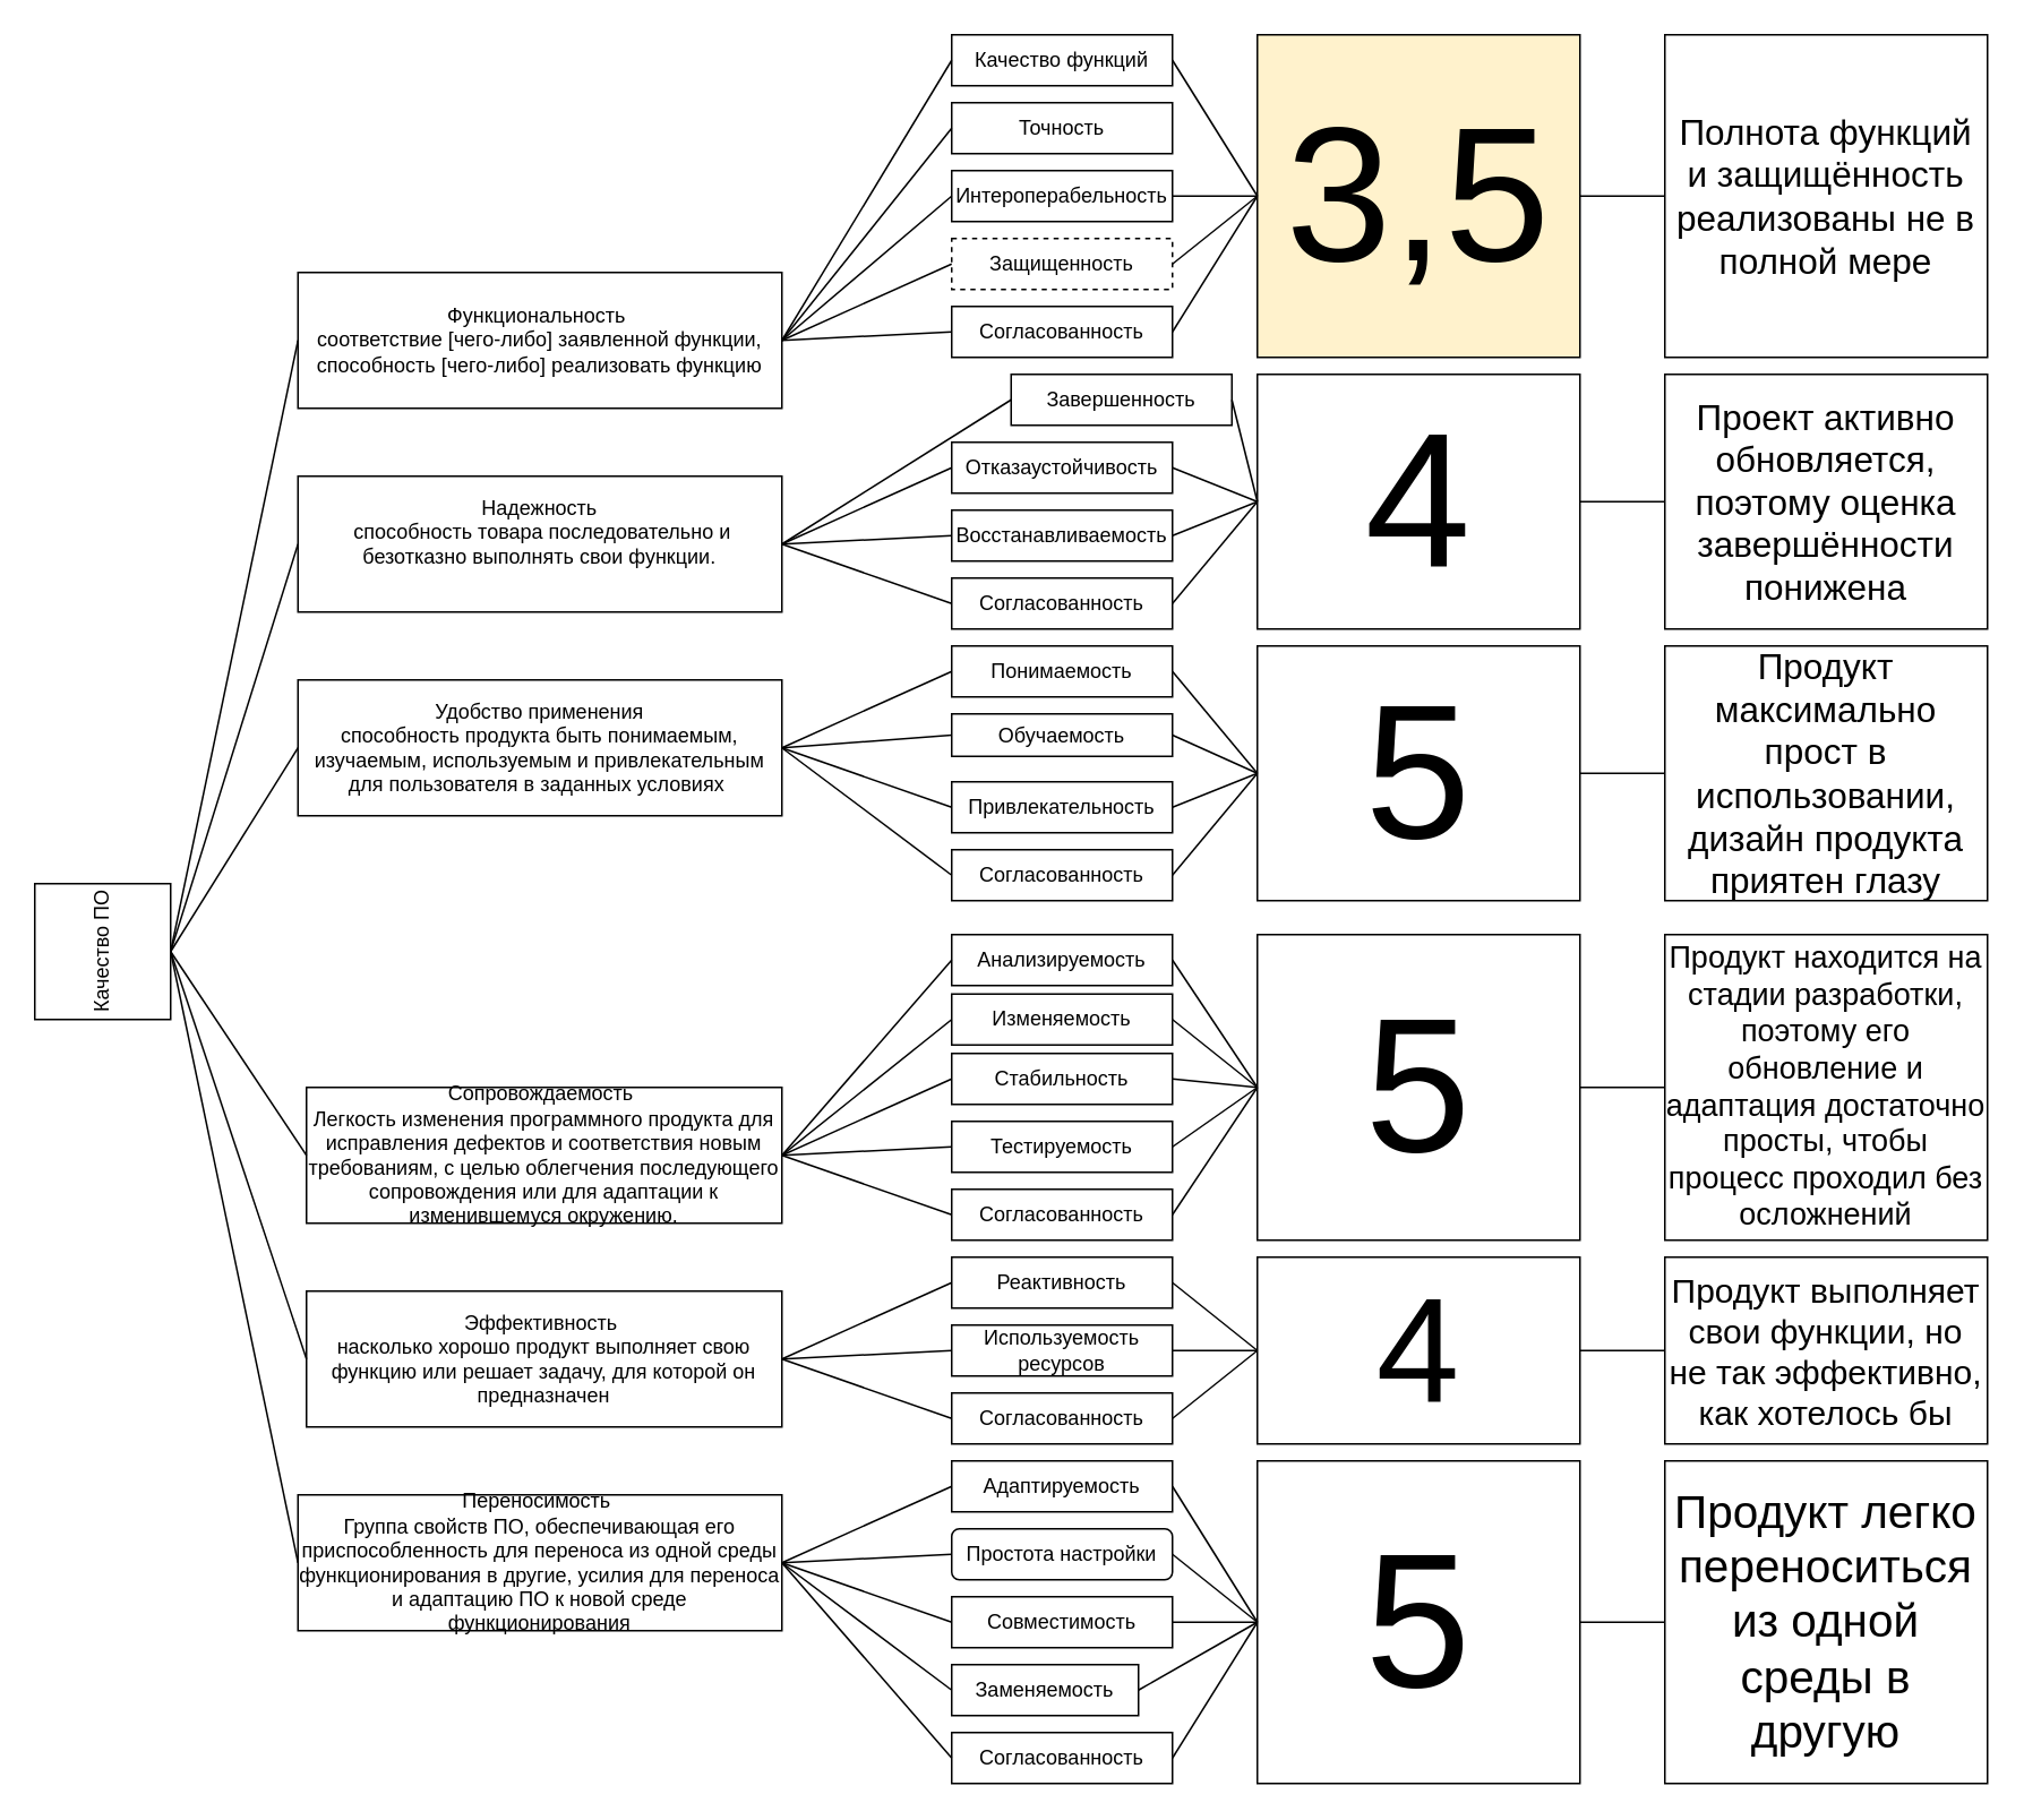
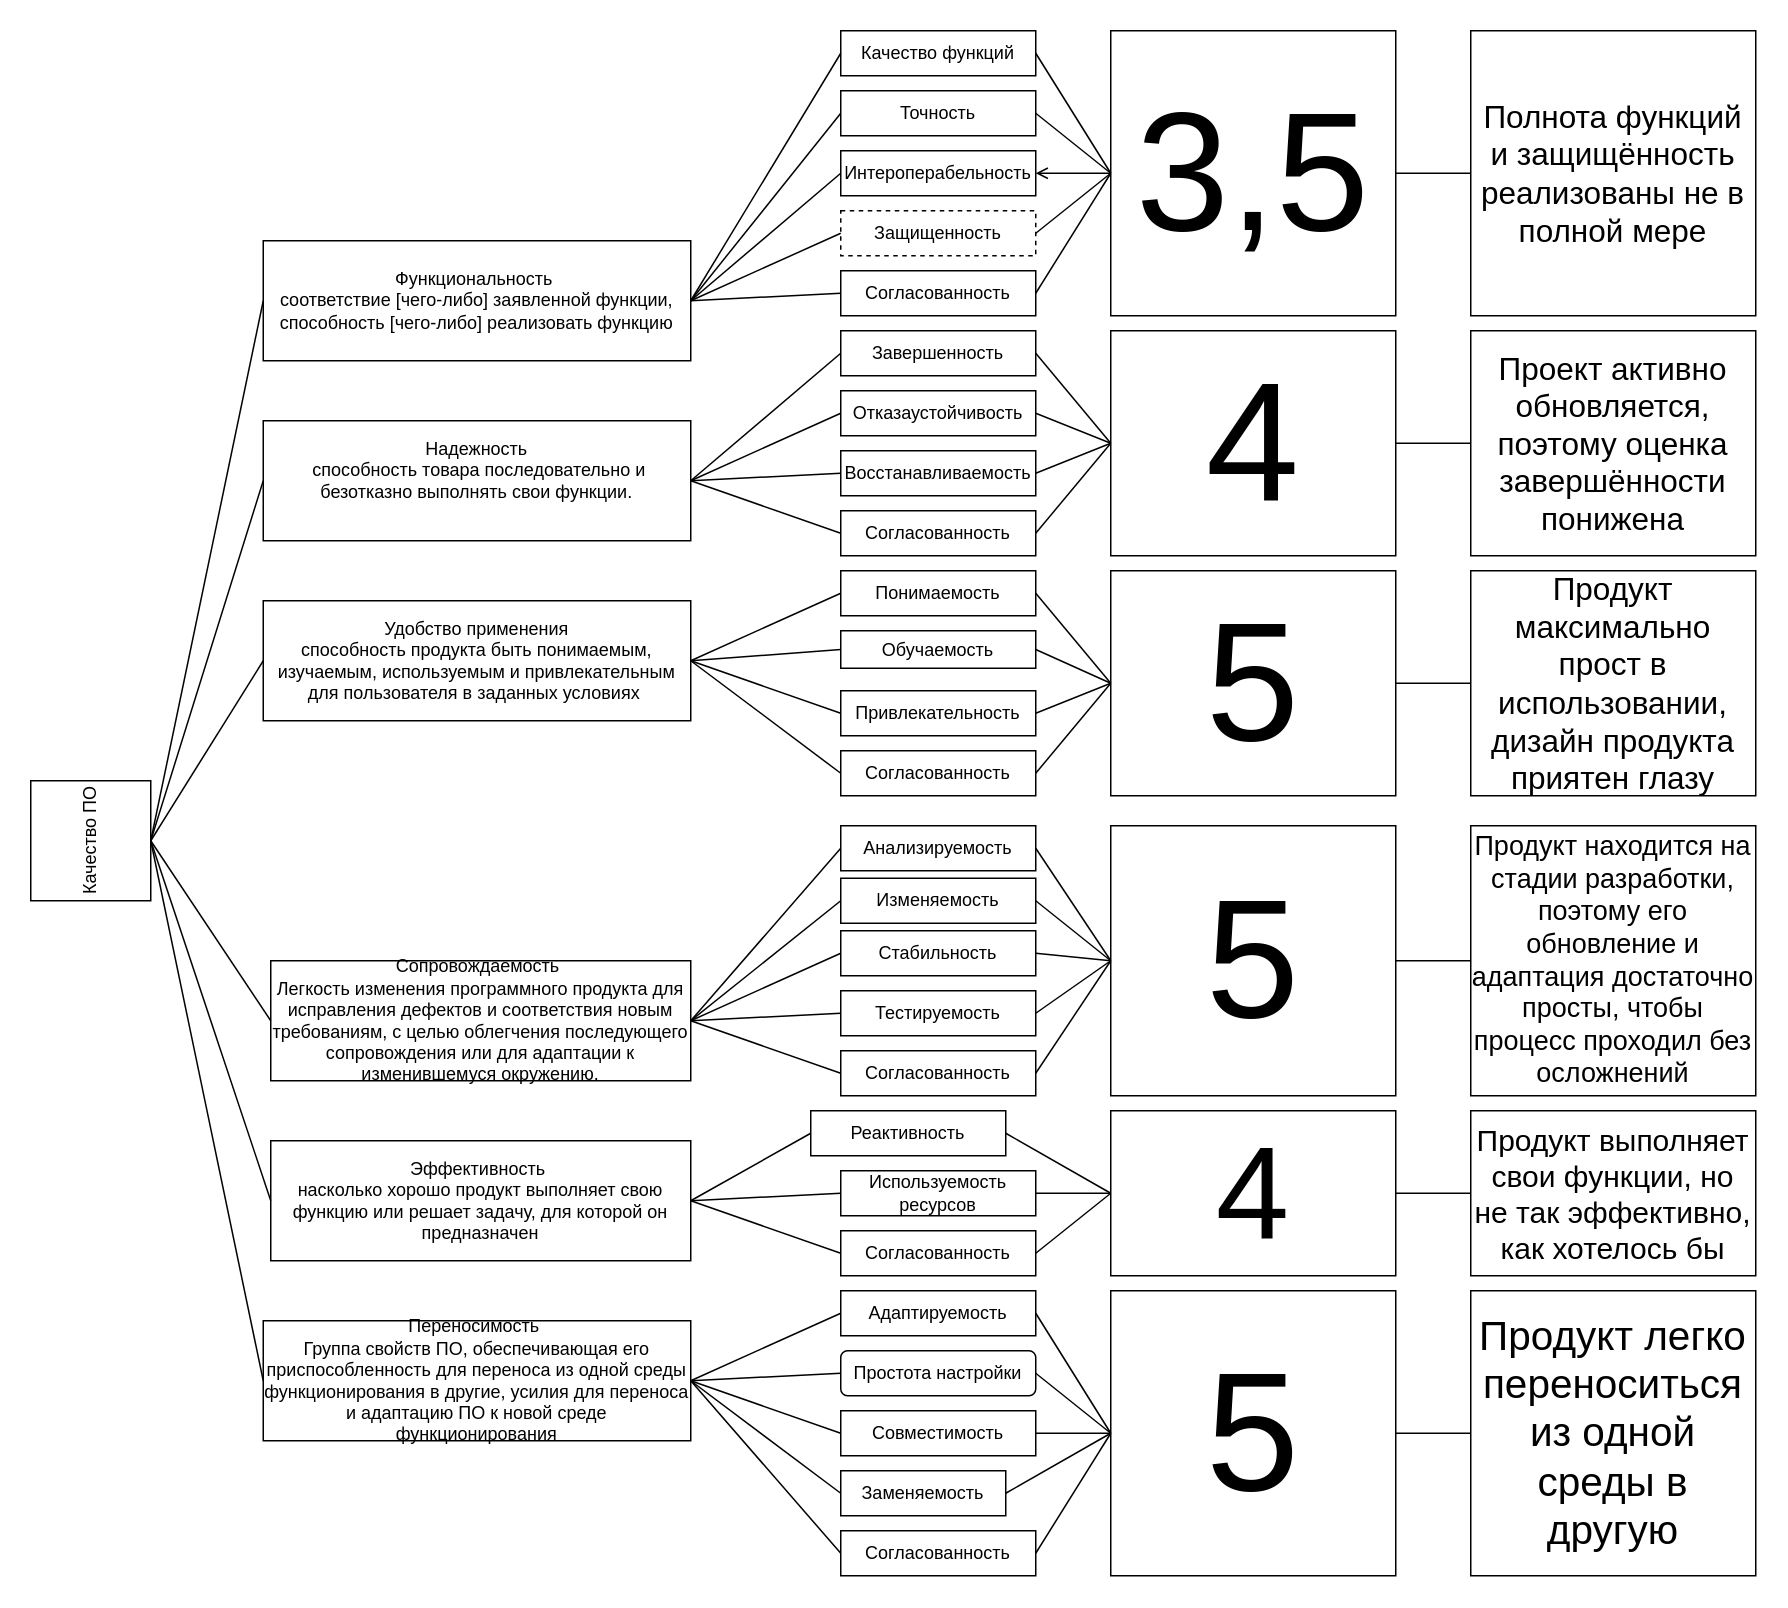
+ <mxCell id="72" value="" style="endArrow=none;html=1;rounded=0;entryX=1;entryY=0.5;entryDx=0;entryDy=0;exitX=0;exitY=0.5;exitDx=0;exitDy=0;" edge="1" parent="1" source="68" target="17"><mxGeometry width="50" height="50" relative="1" as="geometry"><mxPoint x="900" y="200" as="sourcePoint" /><mxPoint x="950" y="150" as="targetPoint" /></mxGeometry></mxCell>
- <mxCell id="73" value="" style="endArrow=none;html=1;rounded=0;entryX=1;entryY=0.5;entryDx=0;entryDy=0;exitX=0;exitY=0.5;exitDx=0;exitDy=0;" edge="1" parent="1" source="68" target="18"><mxGeometry width="50" height="50" relative="1" as="geometry"><mxPoint x="900" y="200" as="sourcePoint" /><mxPoint x="950" y="150" as="targetPoint" /></mxGeometry></mxCell>
+ <mxCell id="73" value="" style="endArrow=open;html=1;rounded=0;entryX=1;entryY=0.5;entryDx=0;entryDy=0;exitX=0;exitY=0.5;exitDx=0;exitDy=0;" edge="1" parent="1" source="68" target="18"><mxGeometry width="50" height="50" relative="1" as="geometry"><mxPoint x="900" y="200" as="sourcePoint" /><mxPoint x="950" y="150" as="targetPoint" /></mxGeometry></mxCell>
- <mxCell id="68" value="&lt;font style=&quot;font-size: 112px;&quot;&gt;3,5&lt;/font&gt;" style="whiteSpace=wrap;html=1;aspect=fixed;fillColor=#fff2cc;" vertex="1" parent="1"><mxGeometry x="740" y="20" width="190" height="190" as="geometry" /></mxCell>
+ <mxCell id="68" value="&lt;font style=&quot;font-size: 112px;&quot;&gt;3,5&lt;/font&gt;" style="whiteSpace=wrap;html=1;aspect=fixed;" vertex="1" parent="1"><mxGeometry x="740" y="20" width="190" height="190" as="geometry" /></mxCell>
- <mxCell id="21" value="Завершенность" style="rounded=0;whiteSpace=wrap;html=1;" vertex="1" parent="1"><mxGeometry x="595" y="220" width="130" height="30" as="geometry" /></mxCell>
+ <mxCell id="21" value="Завершенность" style="rounded=0;whiteSpace=wrap;html=1;" vertex="1" parent="1"><mxGeometry x="560" y="220" width="130" height="30" as="geometry" /></mxCell>
- <mxCell id="52" value="Реактивность" style="rounded=0;whiteSpace=wrap;html=1;" vertex="1" parent="1"><mxGeometry x="560" y="740" width="130" height="30" as="geometry" /></mxCell>
+ <mxCell id="52" value="Реактивность" style="rounded=0;whiteSpace=wrap;html=1;" vertex="1" parent="1"><mxGeometry x="540" y="740" width="130" height="30" as="geometry" /></mxCell>
